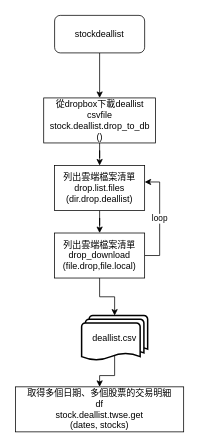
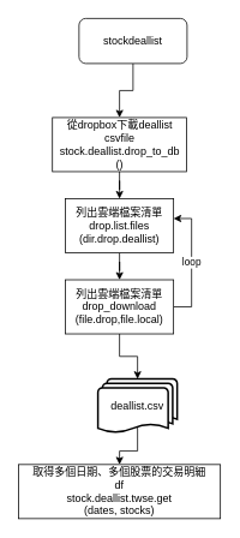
- <mxCell id="3" value="stockdeallist" style="rounded=1;whiteSpace=wrap;html=1;" vertex="1" parent="1"><mxGeometry x="72" y="20" width="120" height="50" as="geometry" /></mxCell>
+ <mxCell id="3" value="stockdeallist" style="rounded=1;whiteSpace=wrap;html=1;" vertex="1" parent="1"><mxGeometry x="87" y="20" width="120" height="50" as="geometry" /></mxCell>
